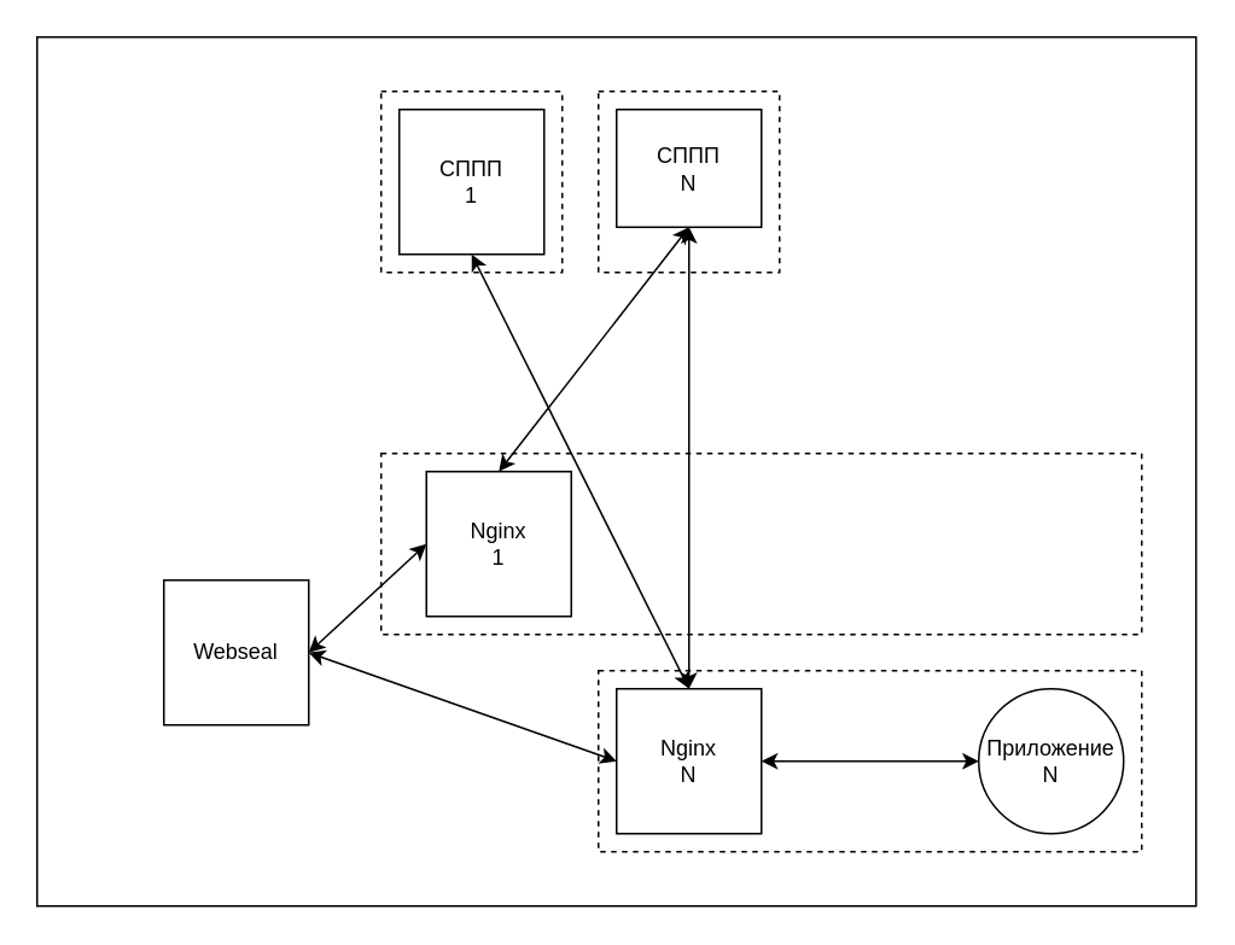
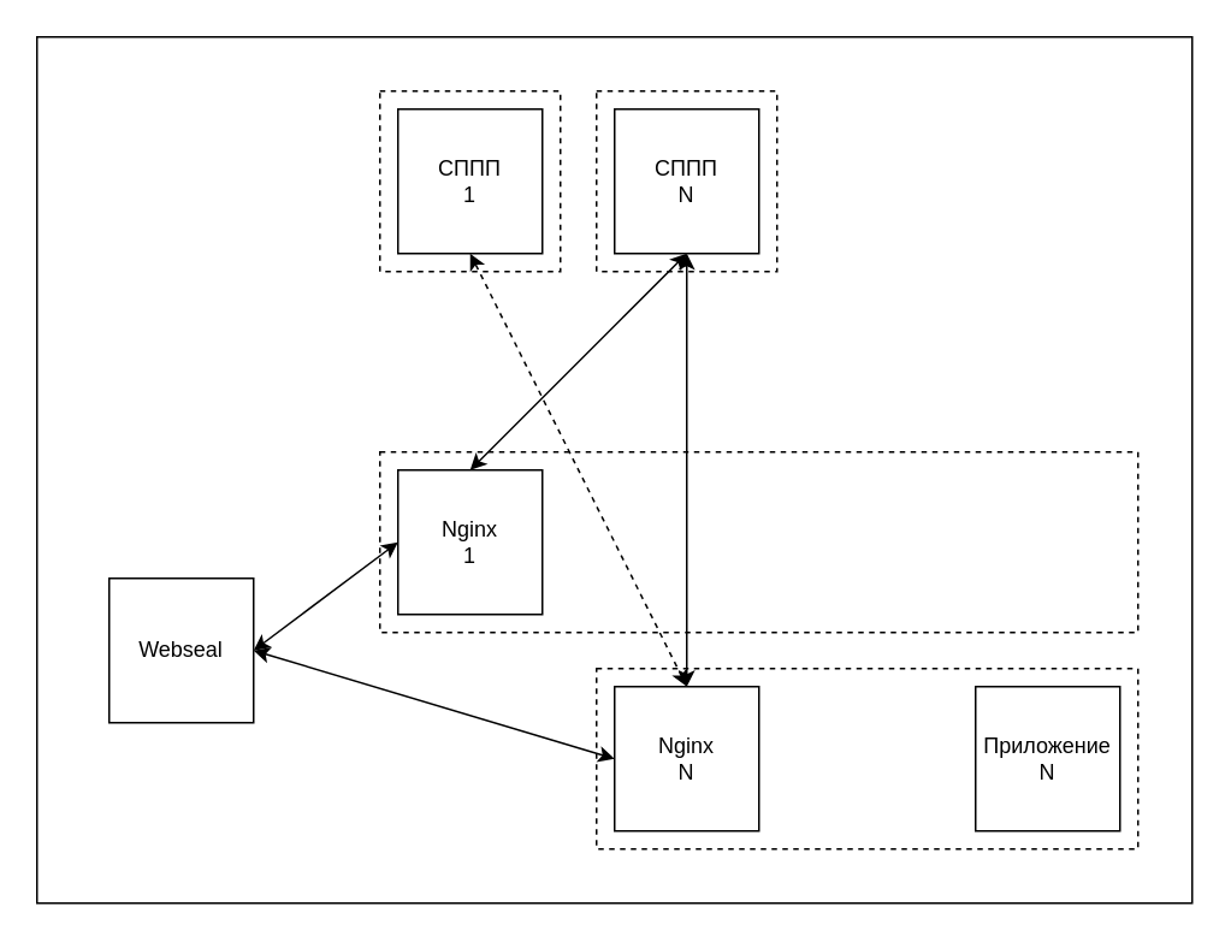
- <mxCell id="7" value="СППП&lt;br&gt;N" style="rounded=0;whiteSpace=wrap;html=1;" parent="1" vertex="1"><mxGeometry x="340" y="60" width="80" height="65" as="geometry" /></mxCell>
+ <mxCell id="7" value="СППП&lt;br&gt;N" style="rounded=0;whiteSpace=wrap;html=1;" parent="1" vertex="1"><mxGeometry x="340" y="60" width="80" height="80" as="geometry" /></mxCell>
- <mxCell id="12" value="" style="endArrow=classic;startArrow=classic;html=1;entryX=0.5;entryY=1;entryDx=0;entryDy=0;exitX=0.5;exitY=0;exitDx=0;exitDy=0;" parent="1" source="8" target="4" edge="1"><mxGeometry width="50" height="50" relative="1" as="geometry"><mxPoint x="310" y="320" as="sourcePoint" /><mxPoint x="360" y="270" as="targetPoint" /></mxGeometry></mxCell>
+ <mxCell id="12" value="" style="endArrow=classic;startArrow=classic;html=1;entryX=0.5;entryY=1;entryDx=0;entryDy=0;exitX=0.5;exitY=0;exitDx=0;exitDy=0;dashed=1;" parent="1" source="8" target="4" edge="1"><mxGeometry width="50" height="50" relative="1" as="geometry"><mxPoint x="310" y="320" as="sourcePoint" /><mxPoint x="360" y="270" as="targetPoint" /></mxGeometry></mxCell>
- <mxCell id="6" value="Nginx&lt;br&gt;1" style="rounded=0;whiteSpace=wrap;html=1;" parent="1" vertex="1"><mxGeometry x="235" y="260" width="80" height="80" as="geometry" /></mxCell>
+ <mxCell id="6" value="Nginx&lt;br&gt;1" style="rounded=0;whiteSpace=wrap;html=1;" parent="1" vertex="1"><mxGeometry x="220" y="260" width="80" height="80" as="geometry" /></mxCell>
- <mxCell id="5" value="Webseal" style="rounded=0;whiteSpace=wrap;html=1;" parent="1" vertex="1"><mxGeometry x="90" y="320" width="80" height="80" as="geometry" /></mxCell>
+ <mxCell id="5" value="Webseal" style="rounded=0;whiteSpace=wrap;html=1;" parent="1" vertex="1"><mxGeometry x="60" y="320" width="80" height="80" as="geometry" /></mxCell>
- <mxCell id="14" value="" style="endArrow=classic;startArrow=classic;html=1;entryX=0;entryY=0.5;entryDx=0;entryDy=0;exitX=1;exitY=0.5;exitDx=0;exitDy=0;" parent="1" source="8" target="11" edge="1"><mxGeometry width="50" height="50" relative="1" as="geometry"><mxPoint x="410" y="290" as="sourcePoint" /><mxPoint x="370" y="130" as="targetPoint" /></mxGeometry></mxCell>
- <mxCell id="11" value="Приложение N" style="ellipse;whiteSpace=wrap;html=1;" parent="1" vertex="1"><mxGeometry x="540" y="380" width="80" height="80" as="geometry" /></mxCell>
+ <mxCell id="11" value="Приложение N" style="rounded=0;whiteSpace=wrap;html=1;" parent="1" vertex="1"><mxGeometry x="540" y="380" width="80" height="80" as="geometry" /></mxCell>
